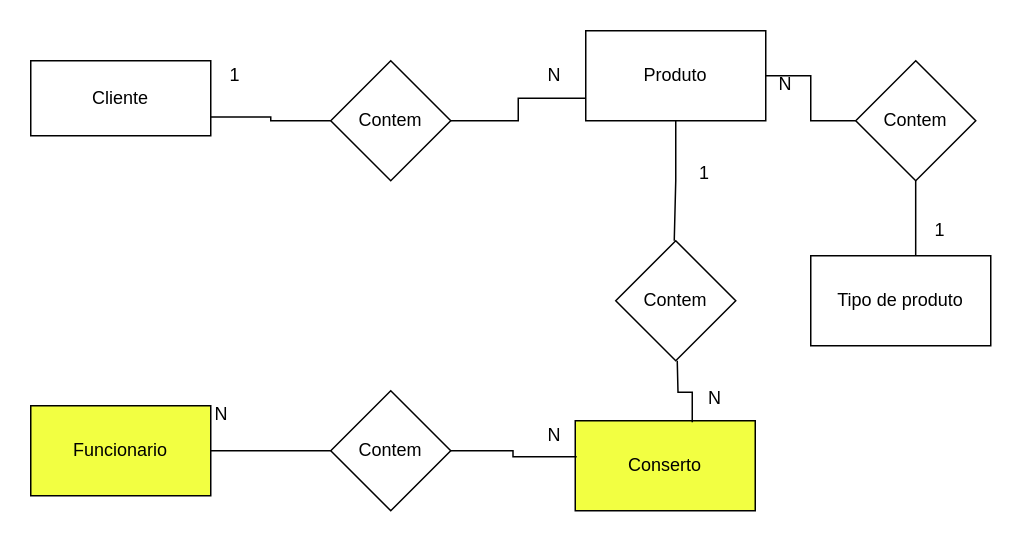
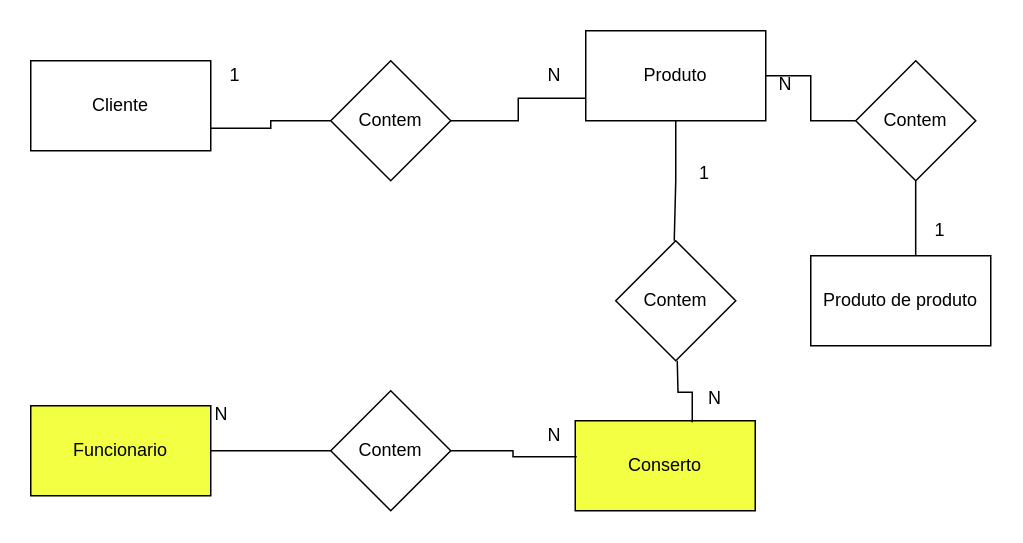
- <mxCell id="6" value="Cliente&lt;br&gt;" style="rounded=0;whiteSpace=wrap;html=1;" vertex="1" parent="1"><mxGeometry x="20" y="40" width="120" height="50" as="geometry" /></mxCell>
+ <mxCell id="6" value="Cliente&lt;br&gt;" style="rounded=0;whiteSpace=wrap;html=1;" vertex="1" parent="1"><mxGeometry x="20" y="40" width="120" height="60" as="geometry" /></mxCell>
- <mxCell id="22" value="Tipo de produto" style="rounded=0;whiteSpace=wrap;html=1;fillColor=#FFFFFF;" vertex="1" parent="1"><mxGeometry x="540" y="170" width="120" height="60" as="geometry" /></mxCell>
+ <mxCell id="22" value="Produto de produto" style="rounded=0;whiteSpace=wrap;html=1;fillColor=#FFFFFF;" vertex="1" parent="1"><mxGeometry x="540" y="170" width="120" height="60" as="geometry" /></mxCell>
